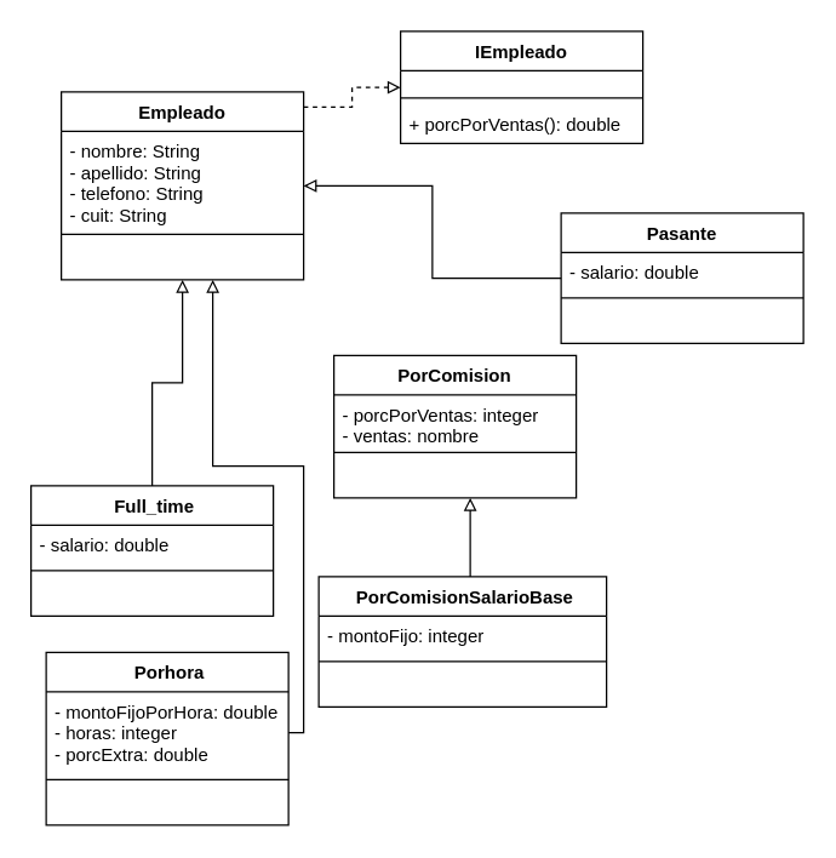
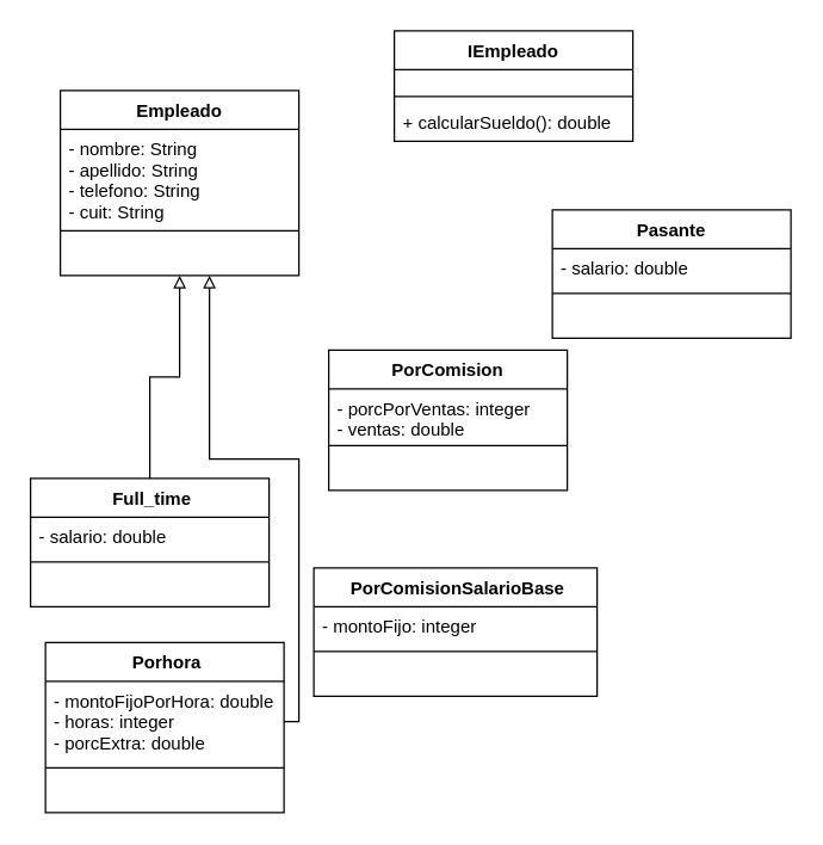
- <mxCell id="29" style="edgeStyle=orthogonalEdgeStyle;rounded=0;orthogonalLoop=1;jettySize=auto;html=1;endArrow=block;endFill=0;dashed=1;" parent="1" source="2" target="25" edge="1"><mxGeometry relative="1" as="geometry"><Array as="points"><mxPoint x="232" y="70" /><mxPoint x="232" y="57" /></Array></mxGeometry></mxCell>
- <mxCell id="28" value="+ porcPorVentas(): double" style="text;strokeColor=none;fillColor=none;align=left;verticalAlign=top;spacingLeft=4;spacingRight=4;overflow=hidden;rotatable=0;points=[[0,0.5],[1,0.5]];portConstraint=eastwest;" parent="25" vertex="1"><mxGeometry y="48" width="160" height="26" as="geometry" /></mxCell>
+ <mxCell id="28" value="+ calcularSueldo(): double" style="text;strokeColor=none;fillColor=none;align=left;verticalAlign=top;spacingLeft=4;spacingRight=4;overflow=hidden;rotatable=0;points=[[0,0.5],[1,0.5]];portConstraint=eastwest;" parent="25" vertex="1"><mxGeometry y="48" width="160" height="26" as="geometry" /></mxCell>
- <mxCell id="30" style="edgeStyle=orthogonalEdgeStyle;rounded=0;orthogonalLoop=1;jettySize=auto;html=1;endArrow=block;endFill=0;" parent="1" source="31" target="2" edge="1"><mxGeometry relative="1" as="geometry" /></mxCell>
- <mxCell id="22" value="- porcPorVentas: integer&#10;- ventas: nombre" style="text;strokeColor=none;fillColor=none;align=left;verticalAlign=top;spacingLeft=4;spacingRight=4;overflow=hidden;rotatable=0;points=[[0,0.5],[1,0.5]];portConstraint=eastwest;" parent="21" vertex="1"><mxGeometry y="26" width="160" height="34" as="geometry" /></mxCell>
+ <mxCell id="22" value="- porcPorVentas: integer&#10;- ventas: double" style="text;strokeColor=none;fillColor=none;align=left;verticalAlign=top;spacingLeft=4;spacingRight=4;overflow=hidden;rotatable=0;points=[[0,0.5],[1,0.5]];portConstraint=eastwest;" parent="21" vertex="1"><mxGeometry y="26" width="160" height="34" as="geometry" /></mxCell>
- <mxCell id="16" style="edgeStyle=orthogonalEdgeStyle;rounded=0;orthogonalLoop=1;jettySize=auto;html=1;endArrow=block;endFill=0;" parent="1" source="17" target="21" edge="1"><mxGeometry relative="1" as="geometry"><Array as="points"><mxPoint x="310" y="360" /><mxPoint x="310" y="360" /></Array></mxGeometry></mxCell>
